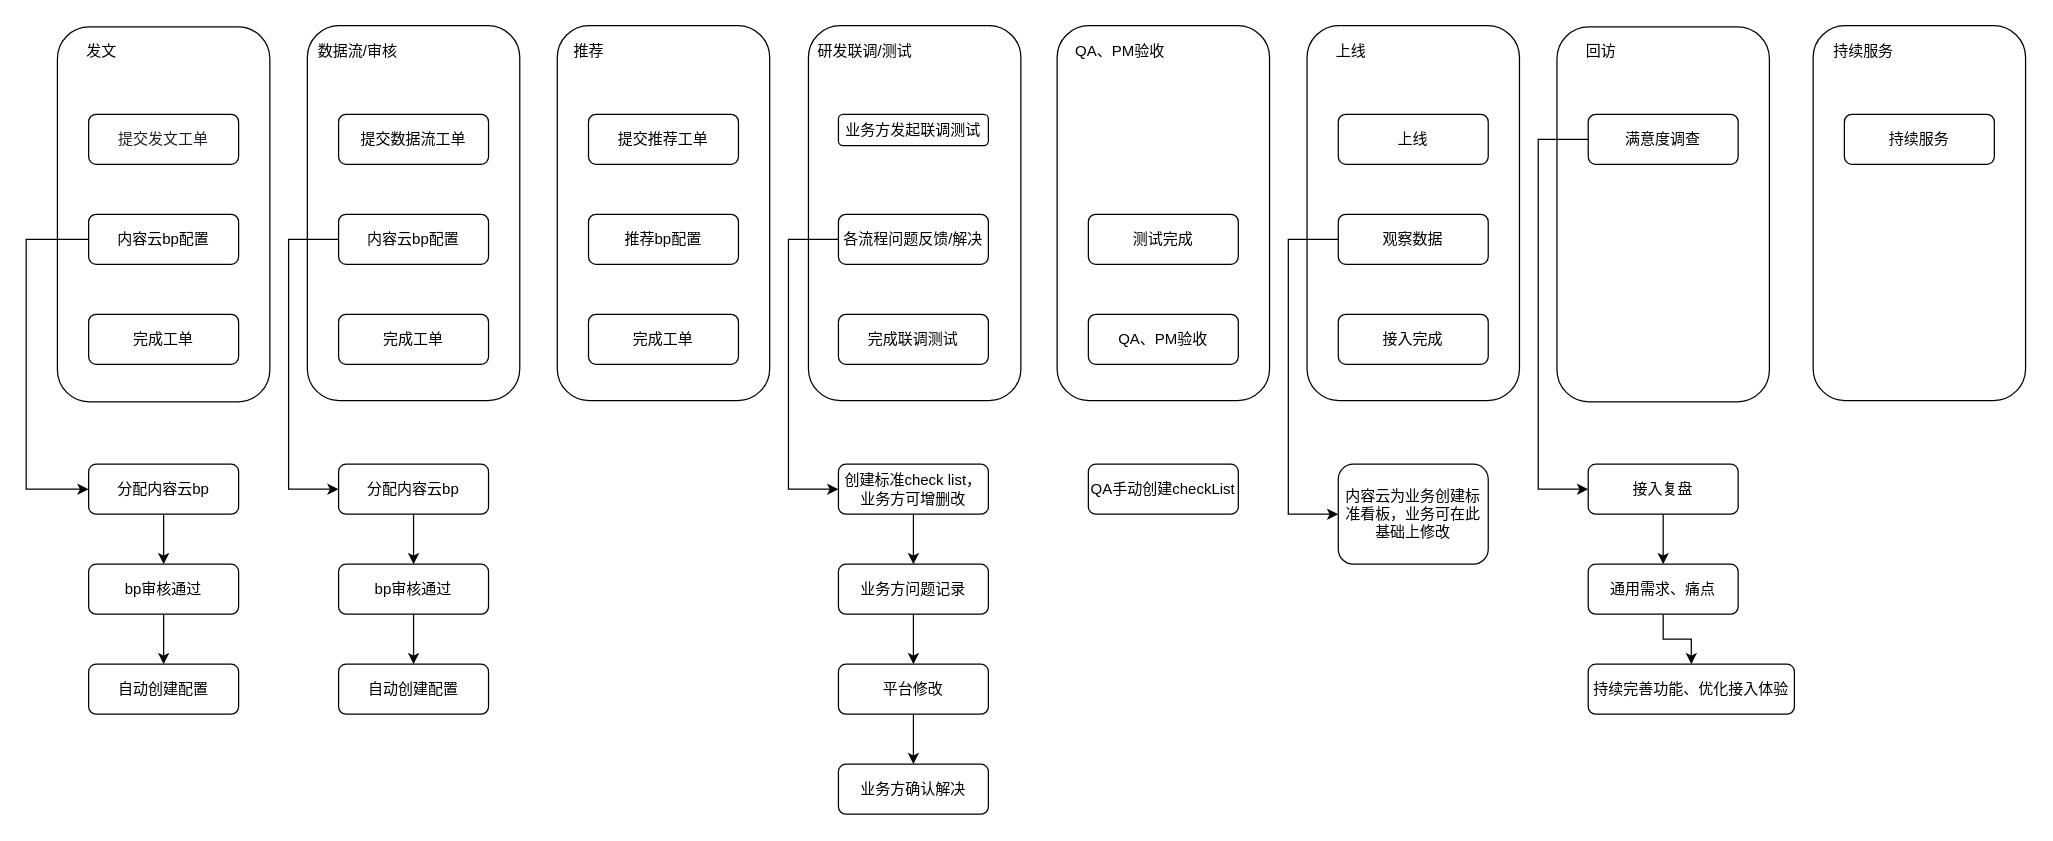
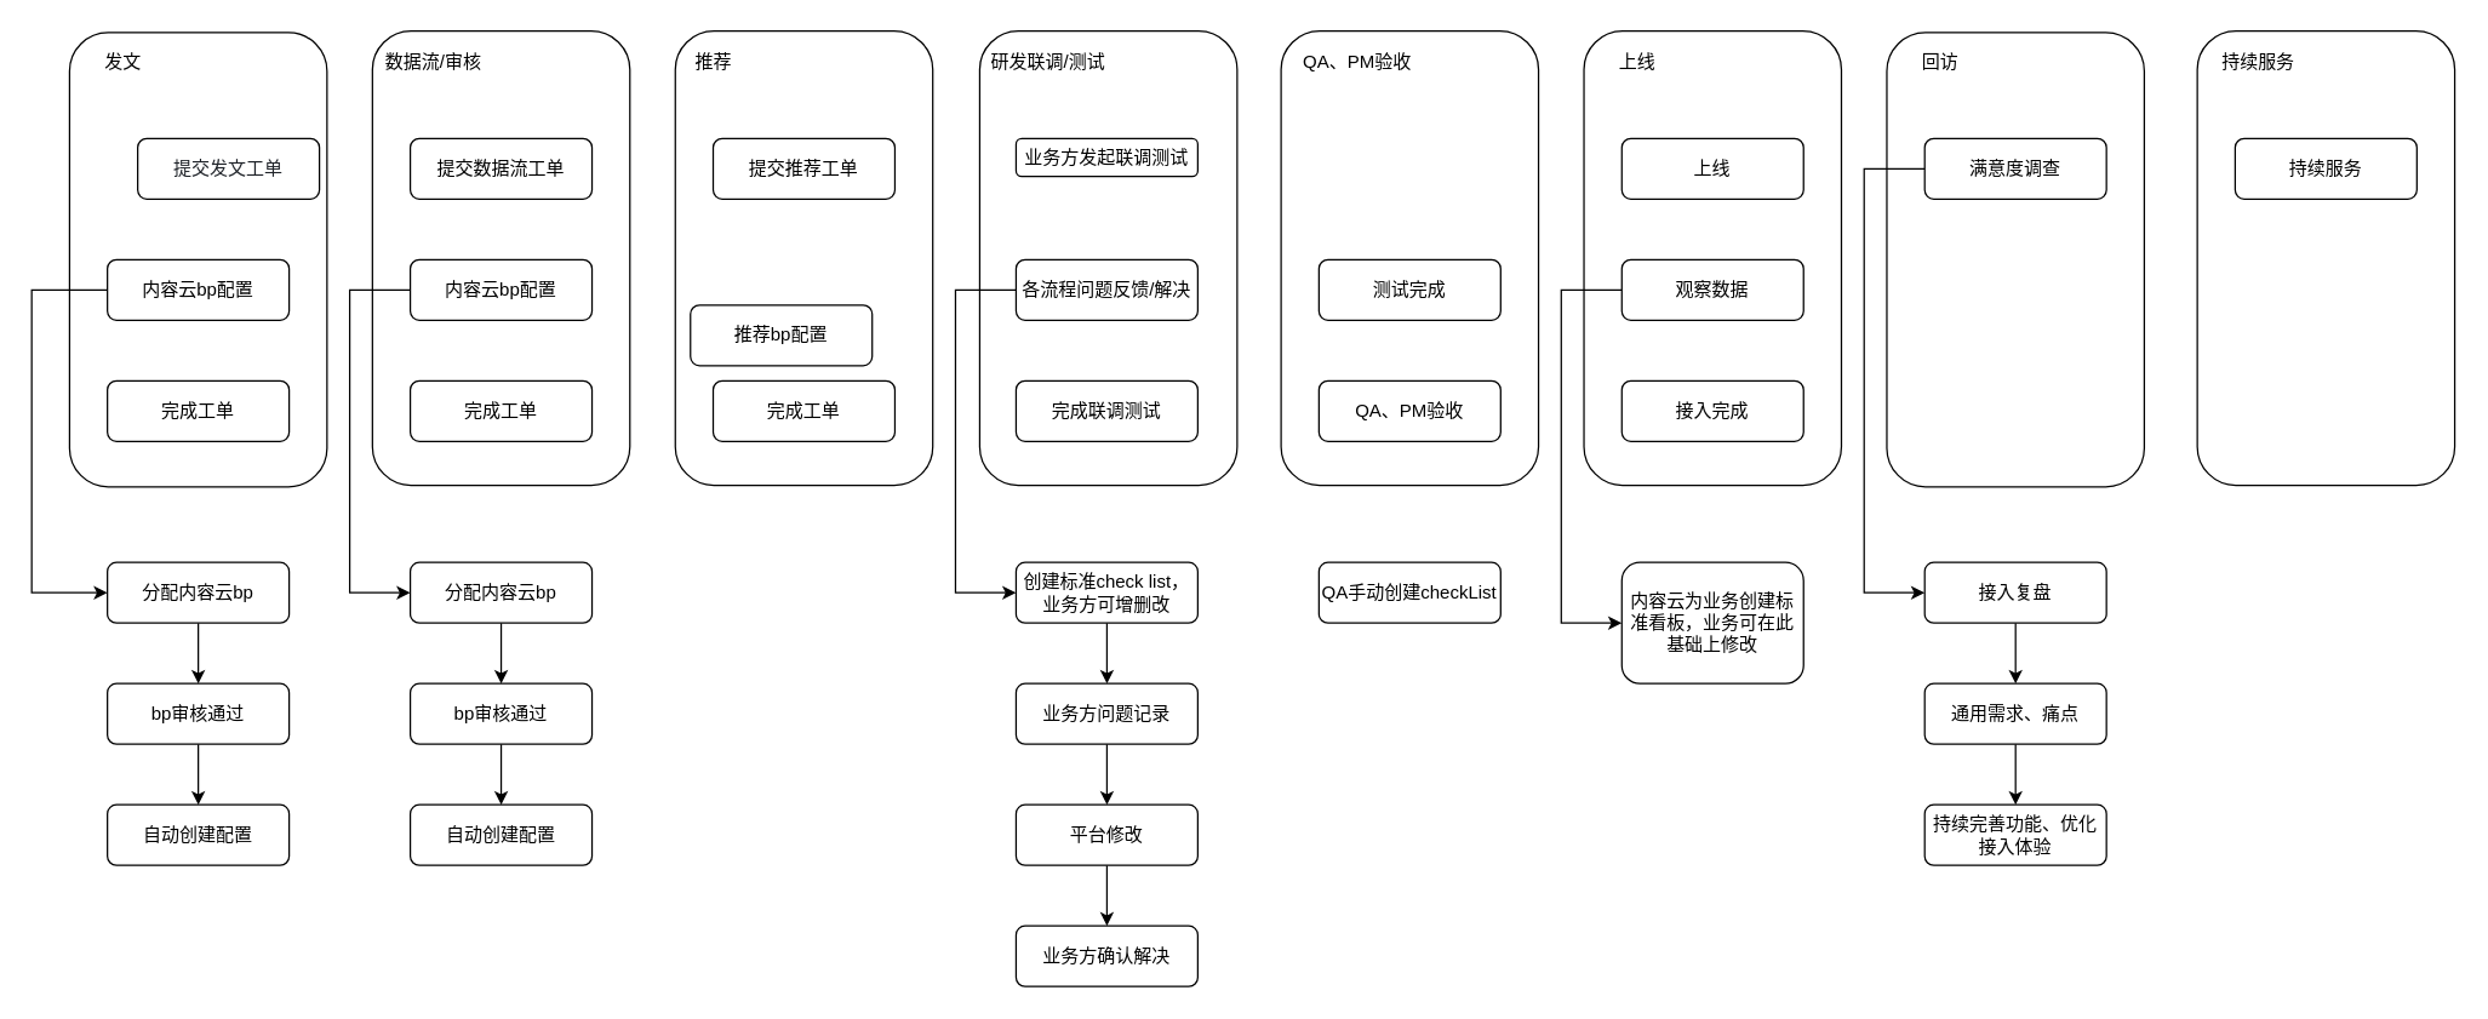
- <mxCell id="9" value="&lt;p style=&quot;background-color: rgba(0 , 0 , 0 , 0) ; line-height: 26.88px ; color: rgb(31 , 35 , 41)&quot;&gt;&lt;font style=&quot;font-size: 12px&quot;&gt;提交发文工单&lt;/font&gt;&lt;/p&gt;" style="rounded=1;whiteSpace=wrap;html=1;" vertex="1" parent="1"><mxGeometry x="70" y="91" width="120" height="40" as="geometry" /></mxCell>
+ <mxCell id="9" value="&lt;p style=&quot;background-color: rgba(0 , 0 , 0 , 0) ; line-height: 26.88px ; color: rgb(31 , 35 , 41)&quot;&gt;&lt;font style=&quot;font-size: 12px&quot;&gt;提交发文工单&lt;/font&gt;&lt;/p&gt;" style="rounded=1;whiteSpace=wrap;html=1;" vertex="1" parent="1"><mxGeometry x="90" y="91" width="120" height="40" as="geometry" /></mxCell>
- <mxCell id="18" value="推荐bp配置" style="rounded=1;whiteSpace=wrap;html=1;" vertex="1" parent="1"><mxGeometry x="470" y="171" width="120" height="40" as="geometry" /></mxCell>
+ <mxCell id="18" value="推荐bp配置" style="rounded=1;whiteSpace=wrap;html=1;" vertex="1" parent="1"><mxGeometry x="455" y="201" width="120" height="40" as="geometry" /></mxCell>
- <mxCell id="65" value="持续完善功能、优化接入体验" style="rounded=1;whiteSpace=wrap;html=1;" vertex="1" parent="1"><mxGeometry x="1270" y="531" width="165" height="40" as="geometry" /></mxCell>
+ <mxCell id="65" value="持续完善功能、优化接入体验" style="rounded=1;whiteSpace=wrap;html=1;" vertex="1" parent="1"><mxGeometry x="1270" y="531" width="120" height="40" as="geometry" /></mxCell>
